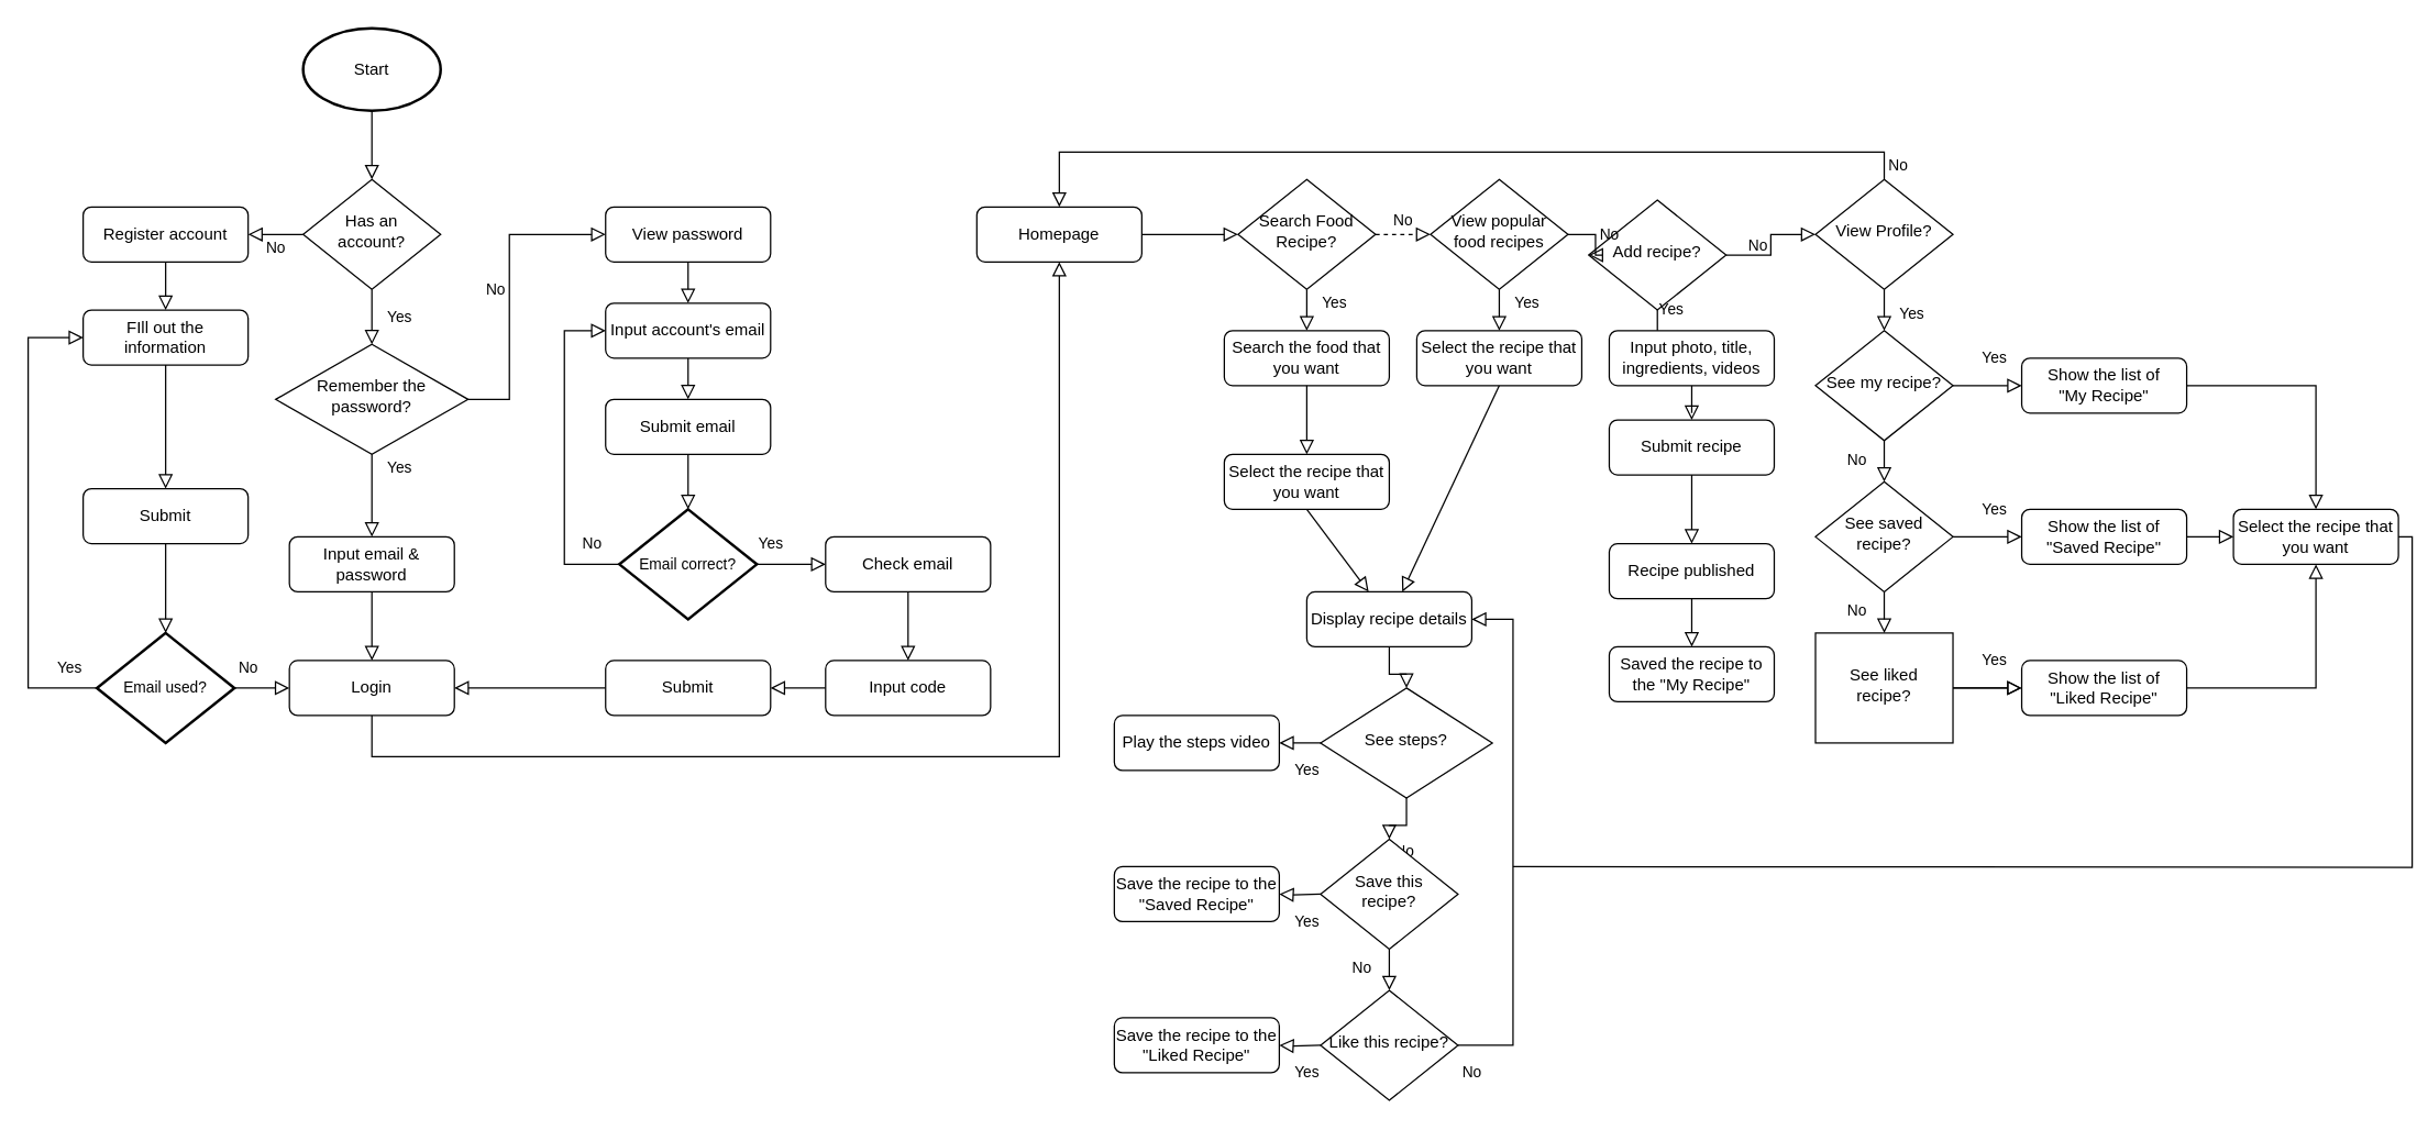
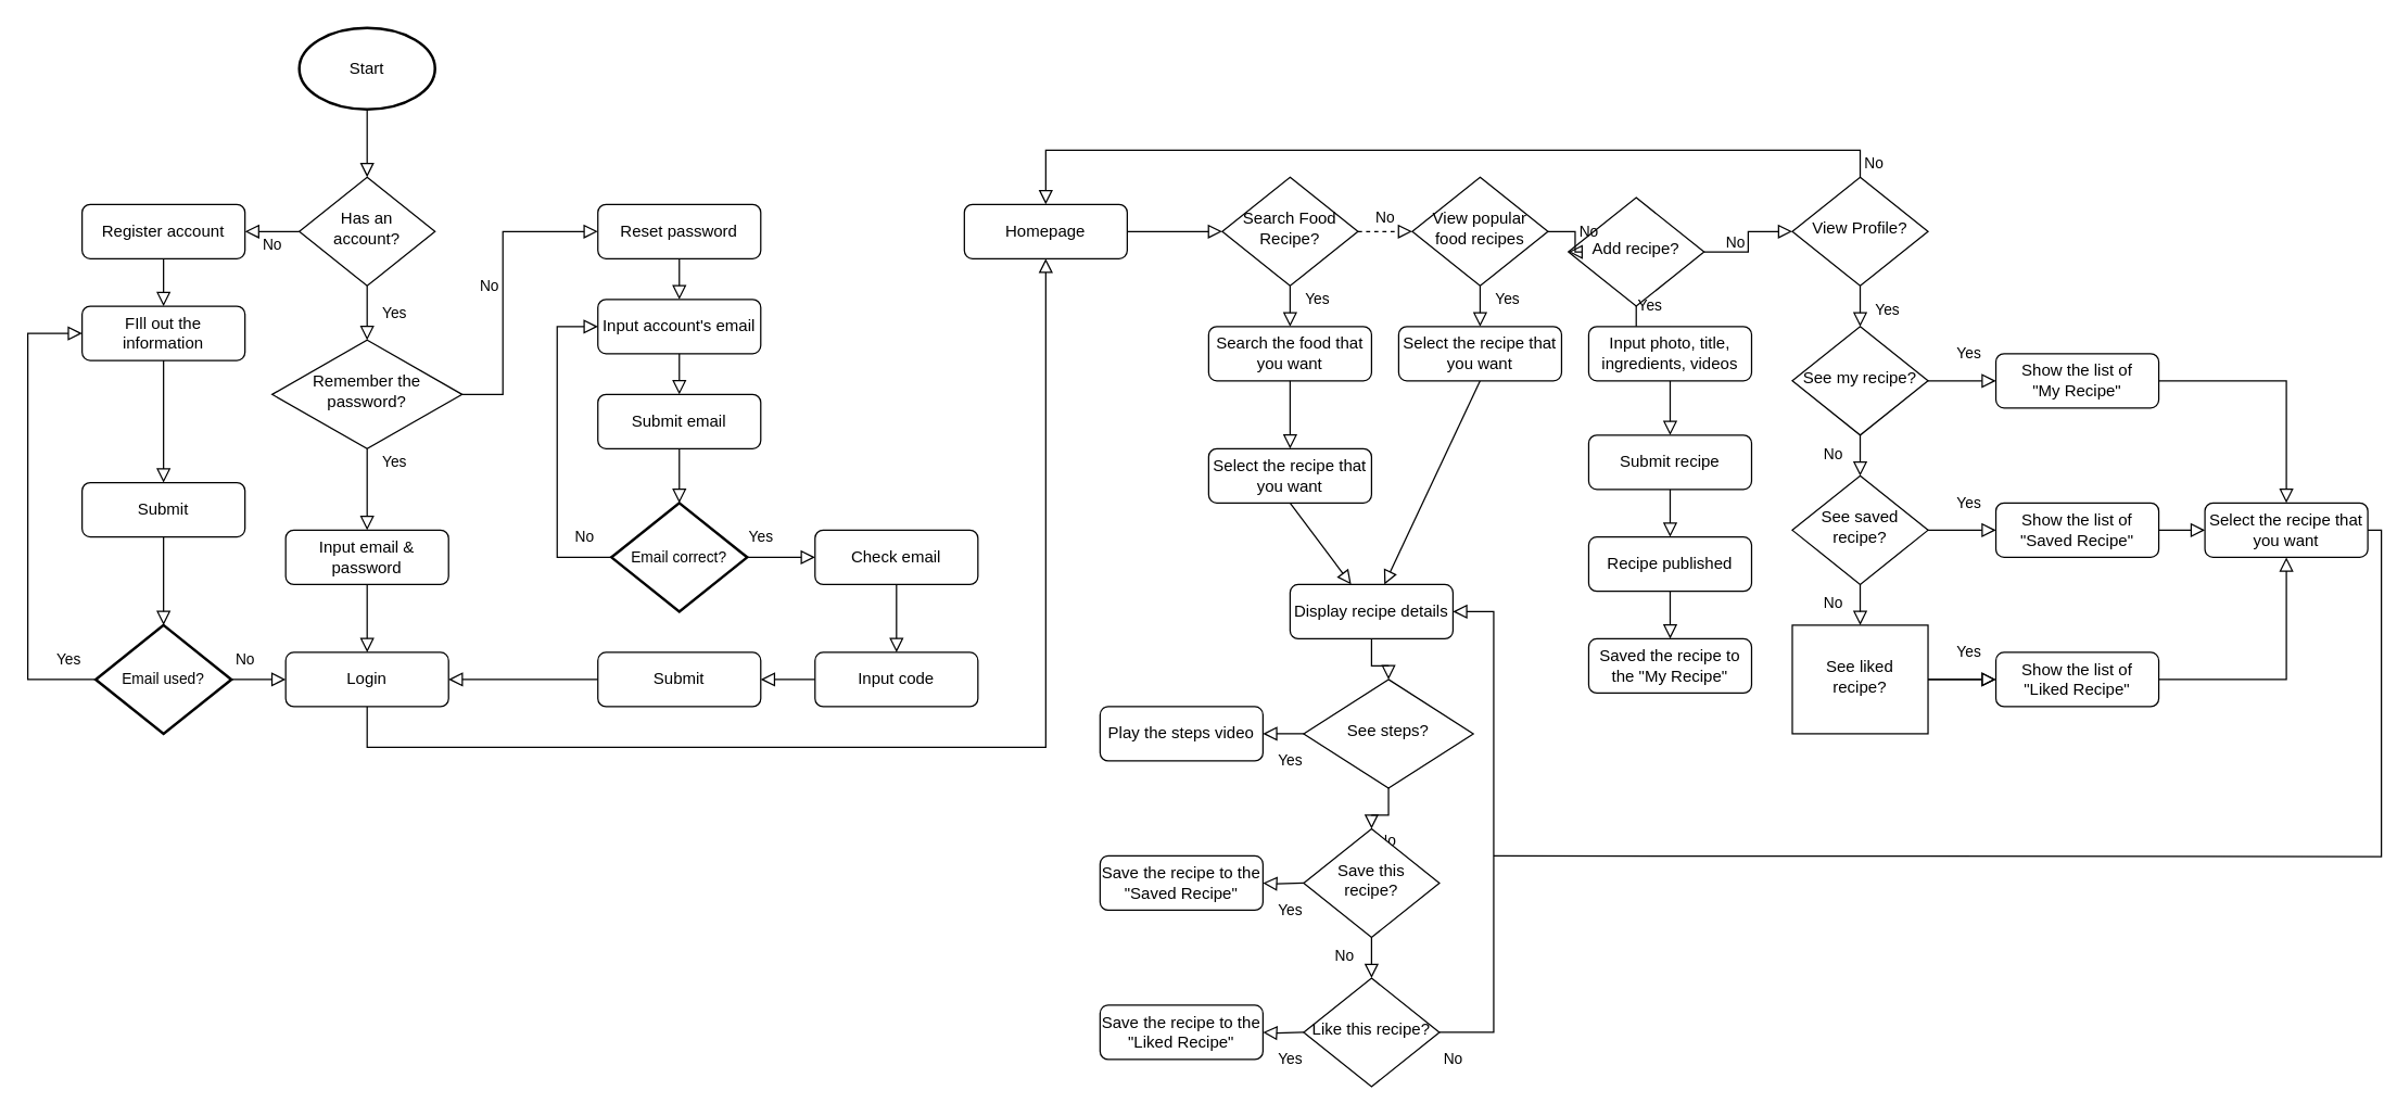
- <mxCell id="13" value="View password" style="rounded=1;whiteSpace=wrap;html=1;fontSize=12;glass=0;strokeWidth=1;shadow=0;" parent="1" vertex="1"><mxGeometry x="440" y="150" width="120" height="40" as="geometry" /></mxCell>
+ <mxCell id="13" value="Reset password" style="rounded=1;whiteSpace=wrap;html=1;fontSize=12;glass=0;strokeWidth=1;shadow=0;" parent="1" vertex="1"><mxGeometry x="440" y="150" width="120" height="40" as="geometry" /></mxCell>
- <mxCell id="66" value="Submit recipe" style="rounded=1;whiteSpace=wrap;html=1;fontSize=12;glass=0;strokeWidth=1;shadow=0;" vertex="1" parent="1"><mxGeometry x="1170" y="305" width="120" height="40" as="geometry" /></mxCell>
+ <mxCell id="66" value="Submit recipe" style="rounded=1;whiteSpace=wrap;html=1;fontSize=12;glass=0;strokeWidth=1;shadow=0;" vertex="1" parent="1"><mxGeometry x="1170" y="320" width="120" height="40" as="geometry" /></mxCell>
